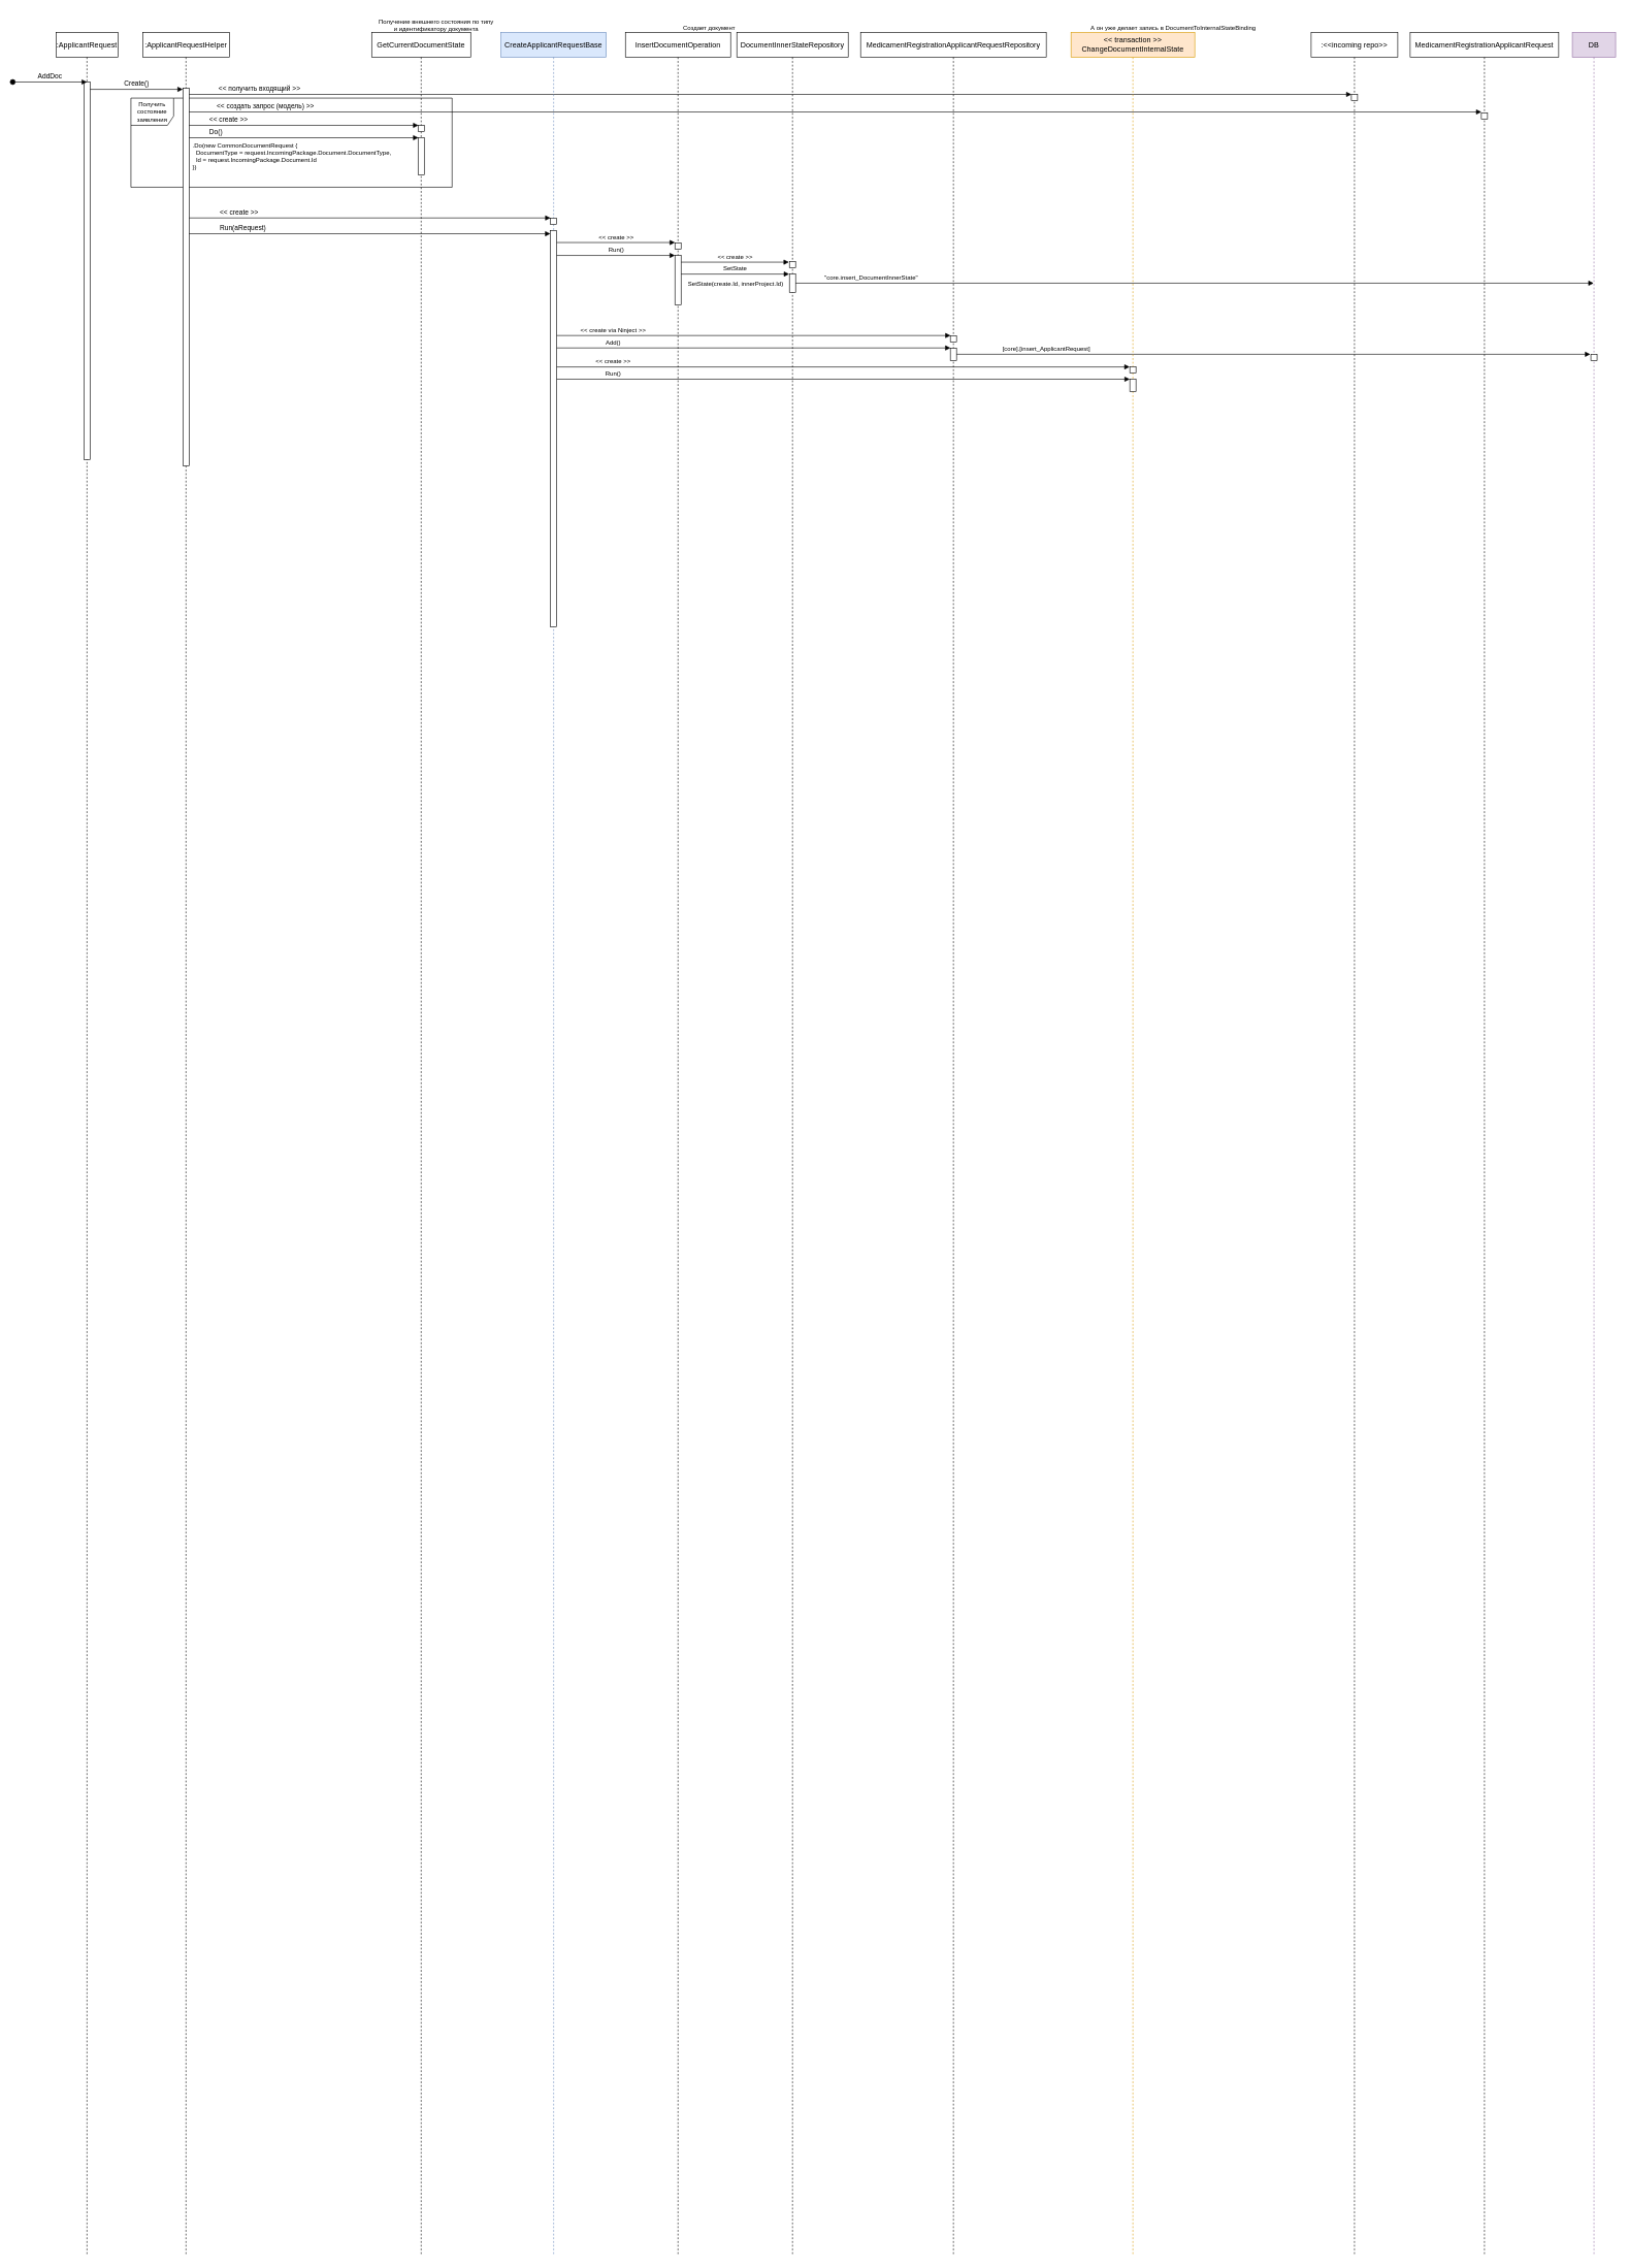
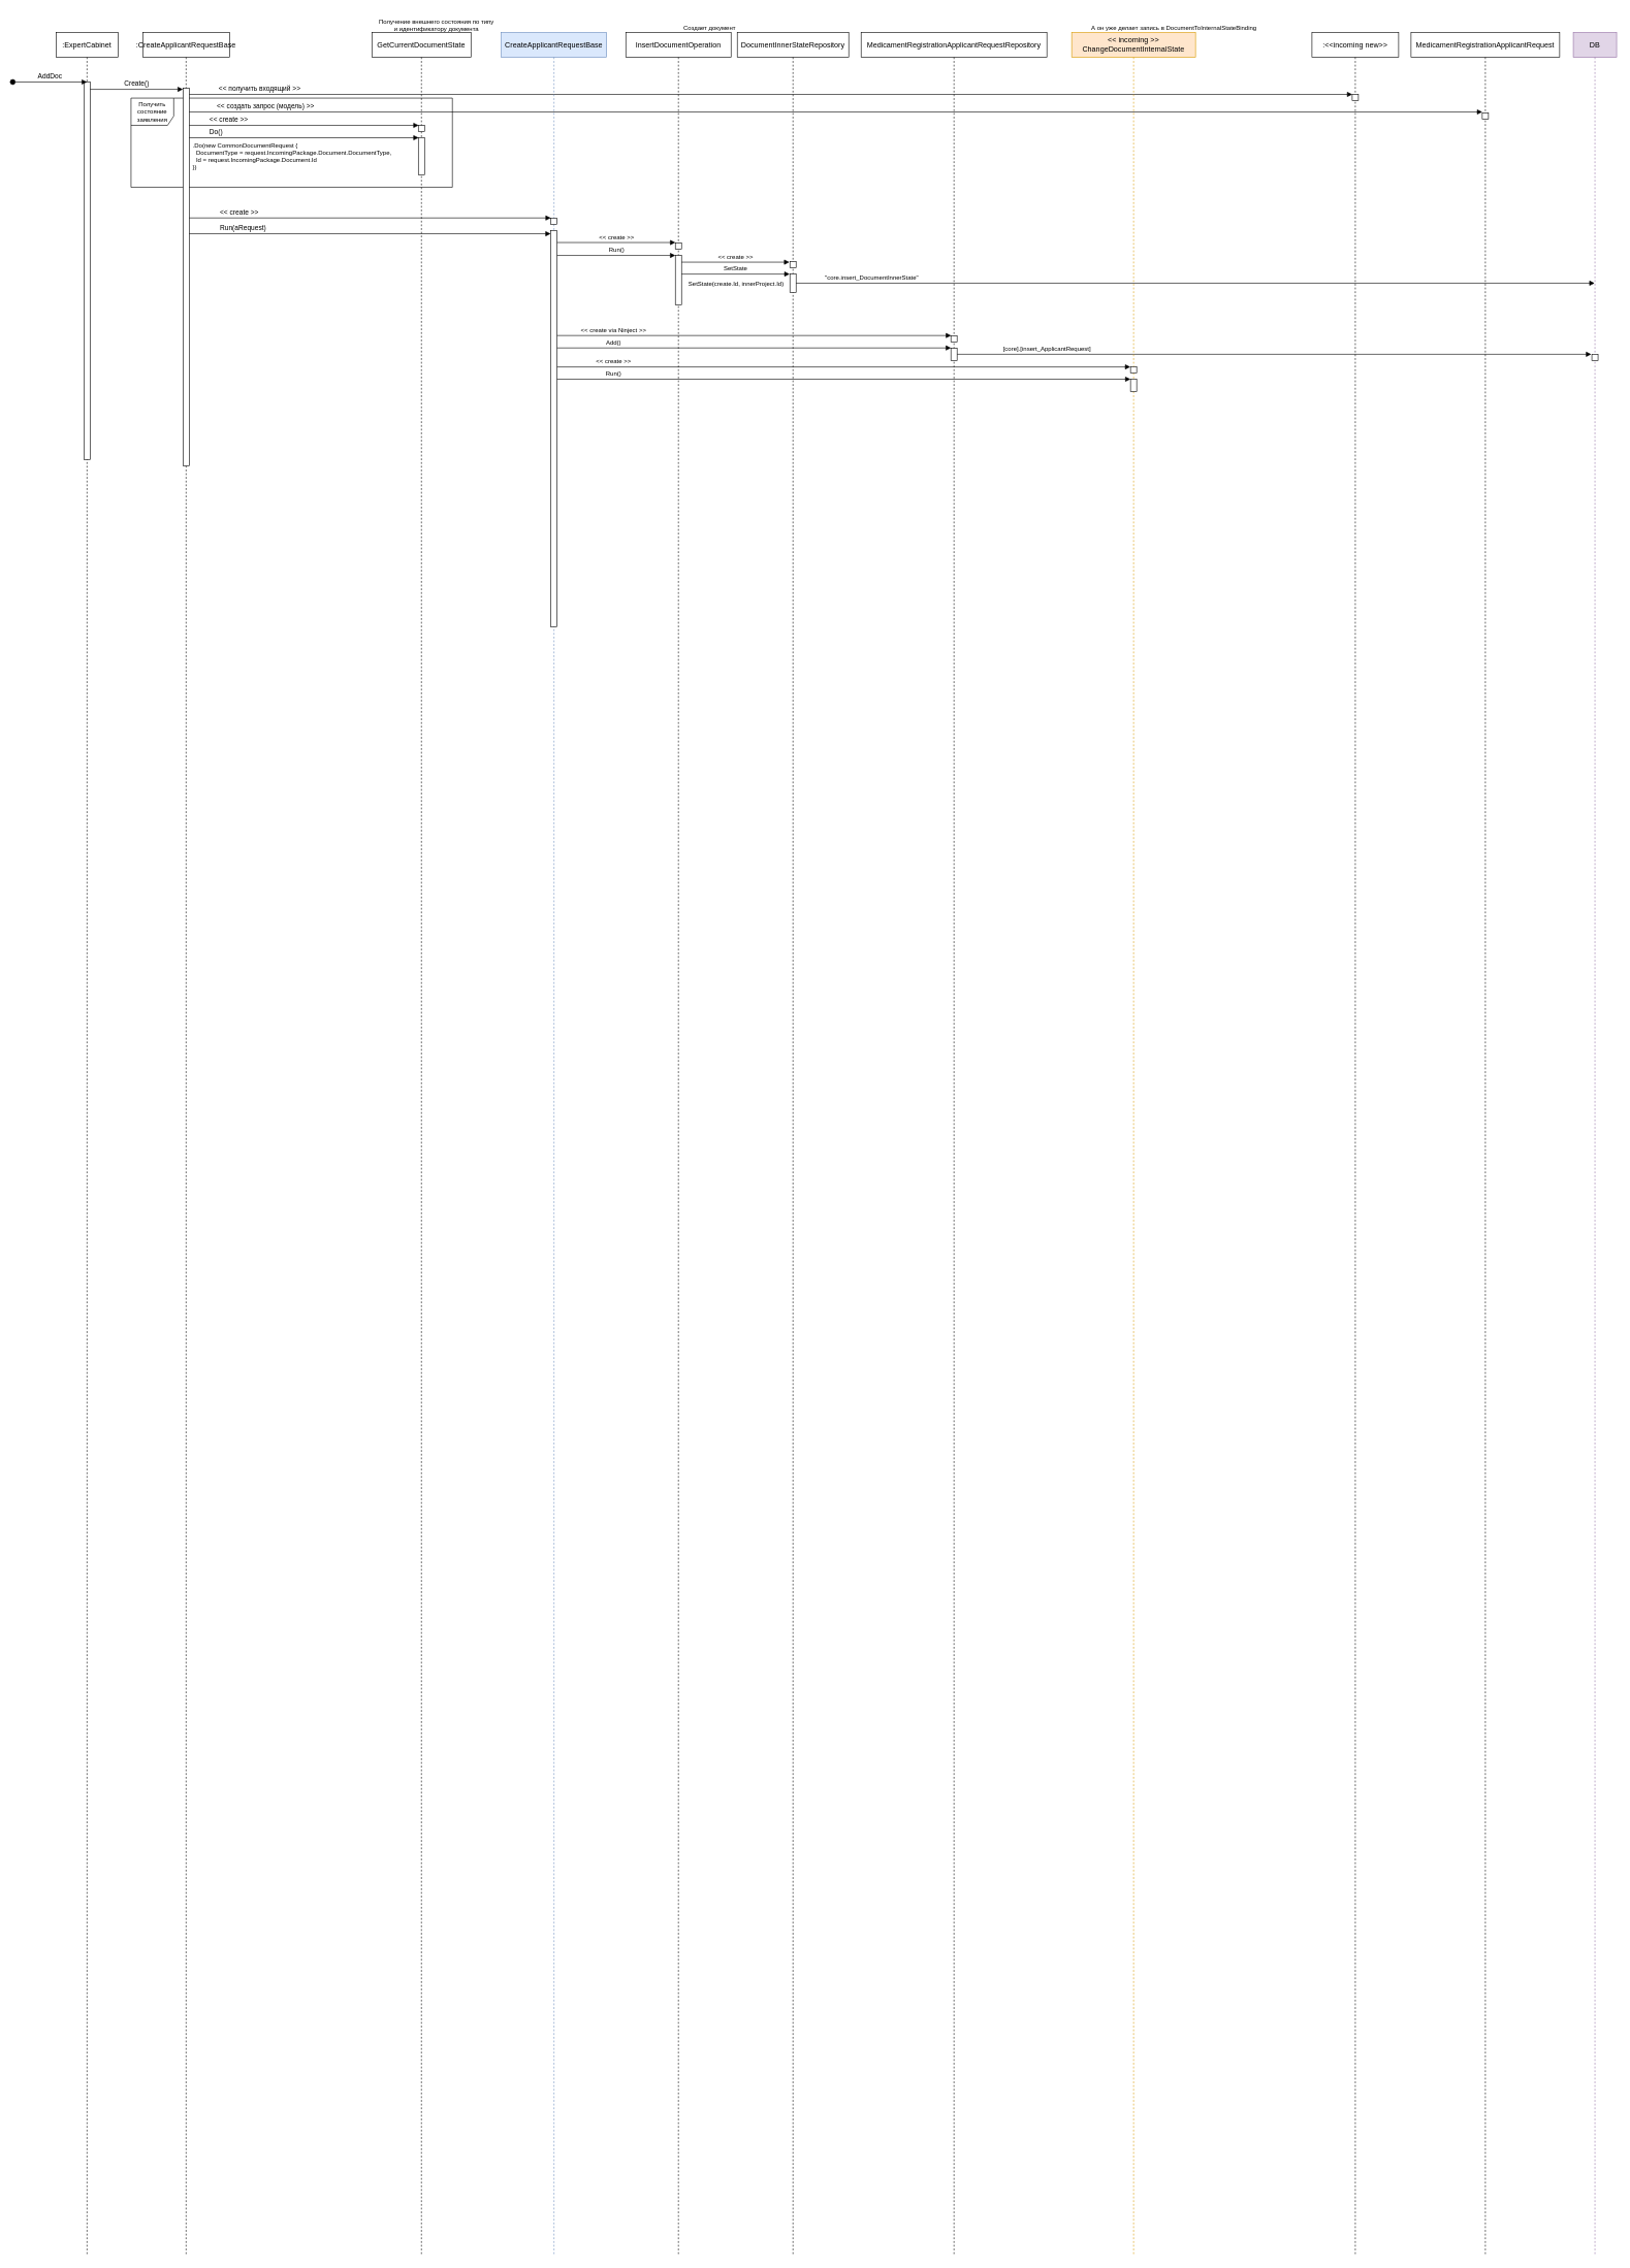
- <mxCell id="4" value=":ApplicantRequest" style="shape=umlLifeline;perimeter=lifelinePerimeter;whiteSpace=wrap;html=1;container=1;collapsible=0;recursiveResize=0;outlineConnect=0;" vertex="1" parent="1"><mxGeometry x="90" y="52" width="100" height="3590" as="geometry" /></mxCell>
+ <mxCell id="4" value=":ExpertCabinet" style="shape=umlLifeline;perimeter=lifelinePerimeter;whiteSpace=wrap;html=1;container=1;collapsible=0;recursiveResize=0;outlineConnect=0;" vertex="1" parent="1"><mxGeometry x="90" y="52" width="100" height="3590" as="geometry" /></mxCell>
- <mxCell id="7" value=":ApplicantRequestHelper" style="shape=umlLifeline;perimeter=lifelinePerimeter;whiteSpace=wrap;html=1;container=1;collapsible=0;recursiveResize=0;outlineConnect=0;" vertex="1" parent="1"><mxGeometry x="230" y="52" width="140" height="3590" as="geometry" /></mxCell>
+ <mxCell id="7" value=":CreateApplicantRequestBase" style="shape=umlLifeline;perimeter=lifelinePerimeter;whiteSpace=wrap;html=1;container=1;collapsible=0;recursiveResize=0;outlineConnect=0;" vertex="1" parent="1"><mxGeometry x="230" y="52" width="140" height="3590" as="geometry" /></mxCell>
- <mxCell id="47" value="&amp;lt;&amp;lt; transaction &amp;gt;&amp;gt;&lt;br&gt;ChangeDocumentInternalState" style="shape=umlLifeline;perimeter=lifelinePerimeter;whiteSpace=wrap;html=1;container=1;collapsible=0;recursiveResize=0;outlineConnect=0;fillColor=#ffe6cc;strokeColor=#d79b00;" vertex="1" parent="1"><mxGeometry x="1730" y="52" width="200" height="3590" as="geometry" /></mxCell>
+ <mxCell id="47" value="&amp;lt;&amp;lt; incoming &amp;gt;&amp;gt;&lt;br&gt;ChangeDocumentInternalState" style="shape=umlLifeline;perimeter=lifelinePerimeter;whiteSpace=wrap;html=1;container=1;collapsible=0;recursiveResize=0;outlineConnect=0;fillColor=#ffe6cc;strokeColor=#d79b00;" vertex="1" parent="1"><mxGeometry x="1730" y="52" width="200" height="3590" as="geometry" /></mxCell>
- <mxCell id="10" value=":&amp;lt;&amp;lt;incoming repo&amp;gt;&amp;gt;" style="shape=umlLifeline;perimeter=lifelinePerimeter;whiteSpace=wrap;html=1;container=1;collapsible=0;recursiveResize=0;outlineConnect=0;" vertex="1" parent="1"><mxGeometry x="2118" y="52" width="140" height="3590" as="geometry" /></mxCell>
+ <mxCell id="10" value=":&amp;lt;&amp;lt;incoming new&amp;gt;&amp;gt;" style="shape=umlLifeline;perimeter=lifelinePerimeter;whiteSpace=wrap;html=1;container=1;collapsible=0;recursiveResize=0;outlineConnect=0;" vertex="1" parent="1"><mxGeometry x="2118" y="52" width="140" height="3590" as="geometry" /></mxCell>
